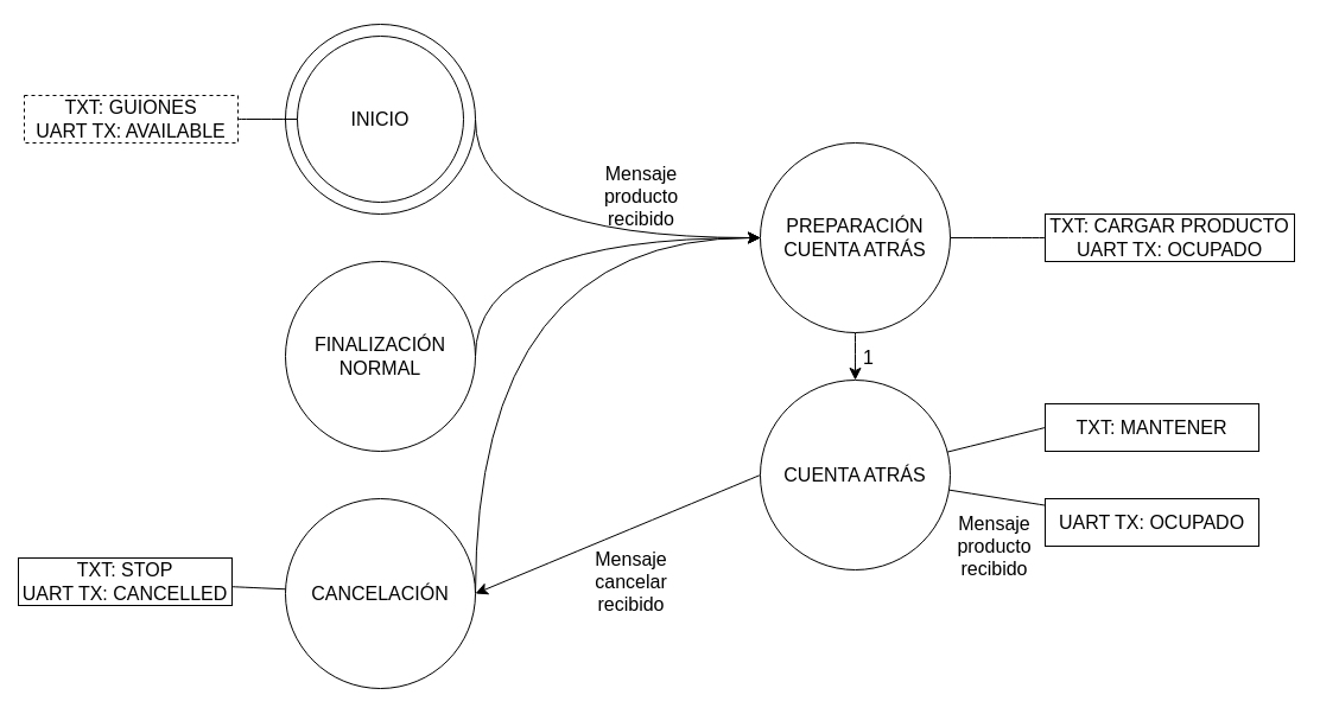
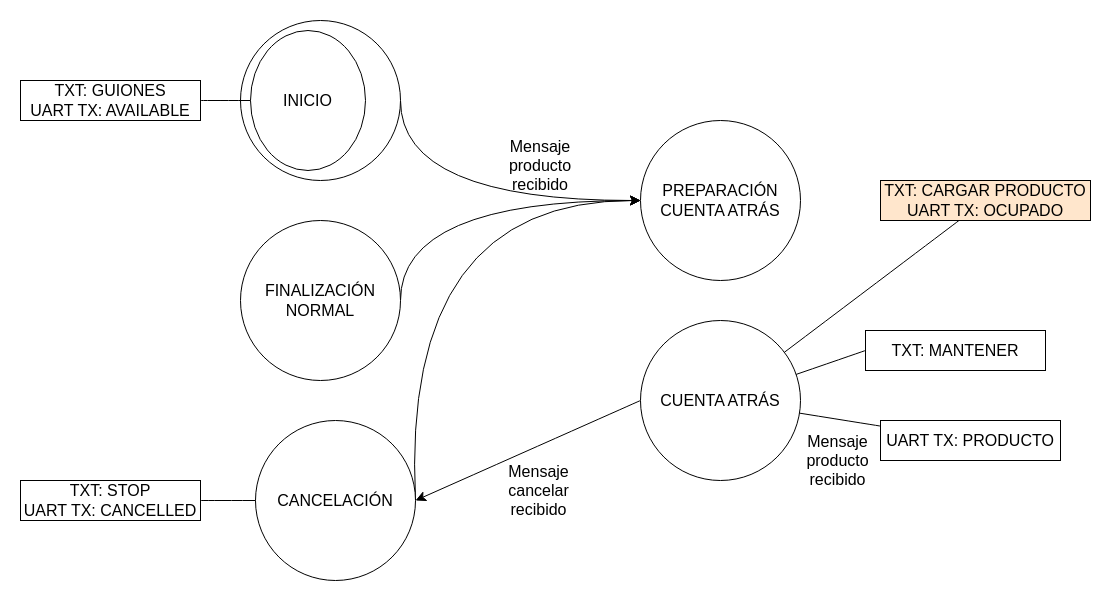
- <mxCell id="16" value="TXT: GUIONES&lt;br&gt;UART TX: AVAILABLE" style="rounded=0;whiteSpace=wrap;html=1;fontSize=16;dashed=1;" parent="1" vertex="1"><mxGeometry x="20" y="80" width="180" height="40" as="geometry" /></mxCell>
+ <mxCell id="16" value="TXT: GUIONES&lt;br&gt;UART TX: AVAILABLE" style="rounded=0;whiteSpace=wrap;html=1;fontSize=16;" parent="1" vertex="1"><mxGeometry x="20" y="80" width="180" height="40" as="geometry" /></mxCell>
- <mxCell id="14" value="INICIO" style="ellipse;whiteSpace=wrap;html=1;aspect=fixed;fontSize=16;perimeterSpacing=0;strokeWidth=1;shadow=0;" parent="1" vertex="1"><mxGeometry x="250" y="30" width="140" height="140" as="geometry" /></mxCell>
+ <mxCell id="14" value="INICIO" style="ellipse;whiteSpace=wrap;html=1;aspect=fixed;fontSize=16;perimeterSpacing=0;strokeWidth=1;shadow=0;" parent="1" vertex="1"><mxGeometry x="250" y="30" width="115" height="140" as="geometry" /></mxCell>
- <mxCell id="19" value="" style="edgeStyle=none;curved=1;rounded=0;orthogonalLoop=1;jettySize=auto;html=1;fontSize=12;startSize=8;endSize=8;endArrow=none;endFill=0;" parent="1" source="20" target="9" edge="1"><mxGeometry relative="1" as="geometry" /></mxCell>
+ <mxCell id="19" value="" style="edgeStyle=none;curved=1;rounded=0;orthogonalLoop=1;jettySize=auto;html=1;fontSize=12;startSize=8;endSize=8;endArrow=none;endFill=0;" parent="1" source="20" target="6" edge="1"><mxGeometry relative="1" as="geometry" /></mxCell>
- <mxCell id="20" value="TXT: CARGAR PRODUCTO&lt;br&gt;UART TX: OCUPADO" style="rounded=0;whiteSpace=wrap;html=1;fontSize=16;" parent="1" vertex="1"><mxGeometry x="880" width="210" height="40" as="geometry" y="180" /></mxCell>
+ <mxCell id="20" value="TXT: CARGAR PRODUCTO&lt;br&gt;UART TX: OCUPADO" style="rounded=0;whiteSpace=wrap;html=1;fontSize=16;fillColor=#ffe6cc;" parent="1" vertex="1"><mxGeometry x="880" width="210" height="40" as="geometry" y="180" /></mxCell>
- <mxCell id="7" value="" style="edgeStyle=none;curved=1;rounded=0;orthogonalLoop=1;jettySize=auto;html=1;fontSize=12;startSize=8;endSize=8;" parent="1" source="9" target="6" edge="1"><mxGeometry relative="1" as="geometry" /></mxCell>
- <mxCell id="8" value="1" style="edgeLabel;html=1;align=center;verticalAlign=middle;resizable=0;points=[];fontSize=16;" parent="7" vertex="1" connectable="0"><mxGeometry x="0.017" relative="1" as="geometry"><mxPoint x="10" as="offset" /></mxGeometry></mxCell>
- <mxCell id="22" value="TXT: MANTENER" style="rounded=0;whiteSpace=wrap;html=1;fontSize=16;" parent="1" vertex="1"><mxGeometry x="880" y="340" width="180" height="40" as="geometry" /></mxCell>
+ <mxCell id="22" value="TXT: MANTENER" style="rounded=0;whiteSpace=wrap;html=1;fontSize=16;" parent="1" vertex="1"><mxGeometry x="865" y="330" width="180" height="40" as="geometry" /></mxCell>
- <mxCell id="25" value="UART TX: OCUPADO" style="rounded=0;whiteSpace=wrap;html=1;fontSize=16;" parent="1" vertex="1"><mxGeometry x="880" y="420" width="180" height="40" as="geometry" /></mxCell>
+ <mxCell id="25" value="UART TX: PRODUCTO" style="rounded=0;whiteSpace=wrap;html=1;fontSize=16;" parent="1" vertex="1"><mxGeometry x="880" y="420" width="180" height="40" as="geometry" /></mxCell>
- <mxCell id="18" value="TXT: STOP&lt;br&gt;UART TX: CANCELLED" style="rounded=0;whiteSpace=wrap;html=1;fontSize=16;" parent="1" vertex="1"><mxGeometry x="15" y="470" width="180" height="40" as="geometry" /></mxCell>
+ <mxCell id="18" value="TXT: STOP&lt;br&gt;UART TX: CANCELLED" style="rounded=0;whiteSpace=wrap;html=1;fontSize=16;" parent="1" vertex="1"><mxGeometry x="20" y="480" width="180" height="40" as="geometry" /></mxCell>
- <mxCell id="11" value="CANCELACIÓN" style="ellipse;whiteSpace=wrap;html=1;aspect=fixed;fontSize=16;" parent="1" vertex="1"><mxGeometry x="240" y="420" width="160" height="160" as="geometry" /></mxCell>
+ <mxCell id="11" value="CANCELACIÓN" style="ellipse;whiteSpace=wrap;html=1;aspect=fixed;fontSize=16;" parent="1" vertex="1"><mxGeometry x="255" y="420" width="160" height="160" as="geometry" /></mxCell>
